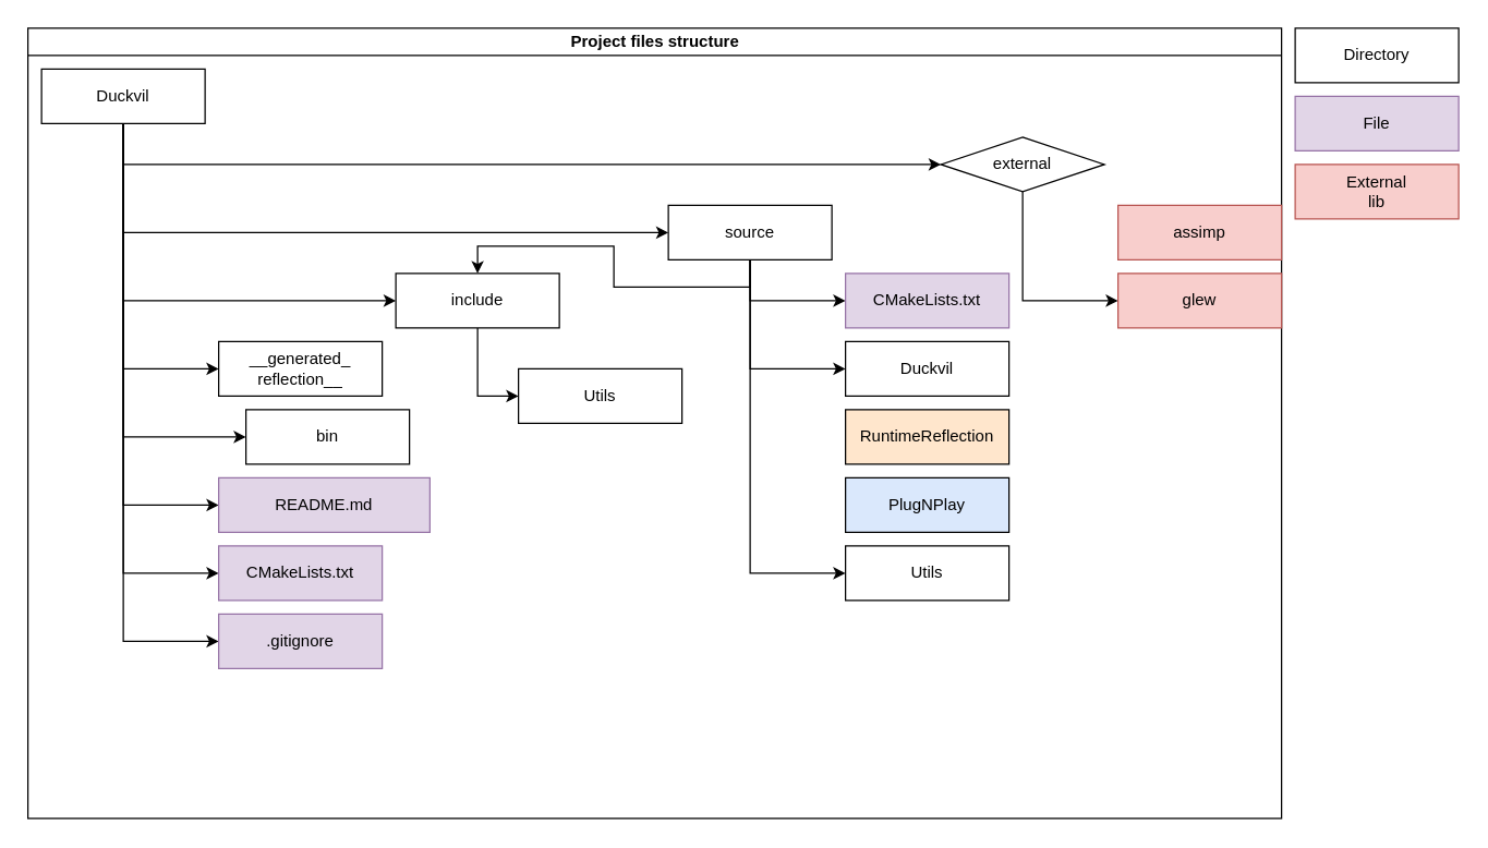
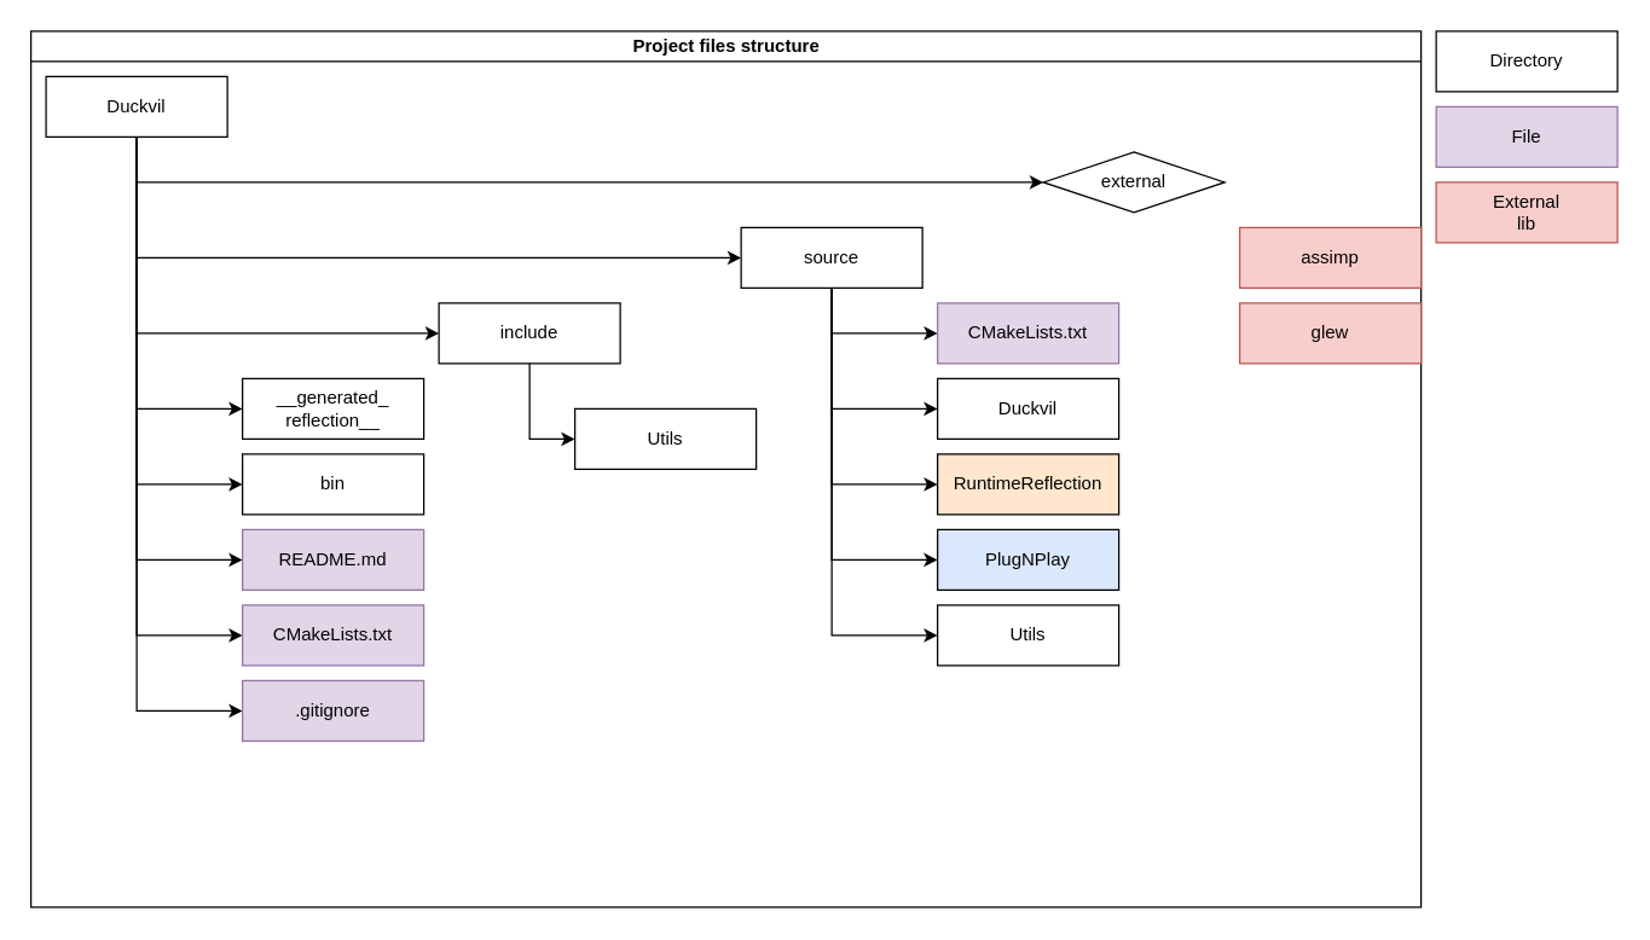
- <mxCell id="16" style="edgeStyle=orthogonalEdgeStyle;rounded=0;orthogonalLoop=1;jettySize=auto;html=1;exitX=0.5;exitY=1;exitDx=0;exitDy=0;" parent="2" source="20" target="22" edge="1"><mxGeometry relative="1" as="geometry" /></mxCell>
+ <mxCell id="16" style="edgeStyle=orthogonalEdgeStyle;rounded=0;orthogonalLoop=1;jettySize=auto;html=1;exitX=0.5;exitY=1;exitDx=0;exitDy=0;entryX=0;entryY=0.5;entryDx=0;entryDy=0;" parent="2" source="20" target="26" edge="1"><mxGeometry relative="1" as="geometry" /></mxCell>
- <mxCell id="13" style="edgeStyle=orthogonalEdgeStyle;rounded=0;orthogonalLoop=1;jettySize=auto;html=1;exitX=0.5;exitY=1;exitDx=0;exitDy=0;entryX=0;entryY=0.5;entryDx=0;entryDy=0;" parent="2" source="14" target="25" edge="1"><mxGeometry relative="1" as="geometry" /></mxCell>
- <mxCell id="29" value="bin" style="whiteSpace=wrap;html=1;treeFolding=1;treeMoving=1;newEdgeStyle={&quot;edgeStyle&quot;:&quot;elbowEdgeStyle&quot;,&quot;startArrow&quot;:&quot;none&quot;,&quot;endArrow&quot;:&quot;none&quot;};" parent="2" vertex="1"><mxGeometry x="160" y="280" width="120" height="40" as="geometry" /></mxCell>
+ <mxCell id="29" value="bin" style="whiteSpace=wrap;html=1;treeFolding=1;treeMoving=1;newEdgeStyle={&quot;edgeStyle&quot;:&quot;elbowEdgeStyle&quot;,&quot;startArrow&quot;:&quot;none&quot;,&quot;endArrow&quot;:&quot;none&quot;};" parent="2" vertex="1"><mxGeometry x="140" y="280" width="120" height="40" as="geometry" /></mxCell>
- <mxCell id="12" value="README.md" style="whiteSpace=wrap;html=1;treeFolding=1;treeMoving=1;newEdgeStyle={&quot;edgeStyle&quot;:&quot;elbowEdgeStyle&quot;,&quot;startArrow&quot;:&quot;none&quot;,&quot;endArrow&quot;:&quot;none&quot;};fillColor=#e1d5e7;strokeColor=#9673a6;" parent="2" vertex="1"><mxGeometry x="140" y="330" width="155" height="40" as="geometry" /></mxCell>
+ <mxCell id="12" value="README.md" style="whiteSpace=wrap;html=1;treeFolding=1;treeMoving=1;newEdgeStyle={&quot;edgeStyle&quot;:&quot;elbowEdgeStyle&quot;,&quot;startArrow&quot;:&quot;none&quot;,&quot;endArrow&quot;:&quot;none&quot;};fillColor=#e1d5e7;strokeColor=#9673a6;" parent="2" vertex="1"><mxGeometry x="140" y="330" width="120" height="40" as="geometry" /></mxCell>
+ <mxCell id="17" style="edgeStyle=orthogonalEdgeStyle;rounded=0;orthogonalLoop=1;jettySize=auto;html=1;exitX=0.5;exitY=1;exitDx=0;exitDy=0;entryX=0;entryY=0.5;entryDx=0;entryDy=0;" parent="2" source="20" target="27" edge="1"><mxGeometry relative="1" as="geometry" /></mxCell>
